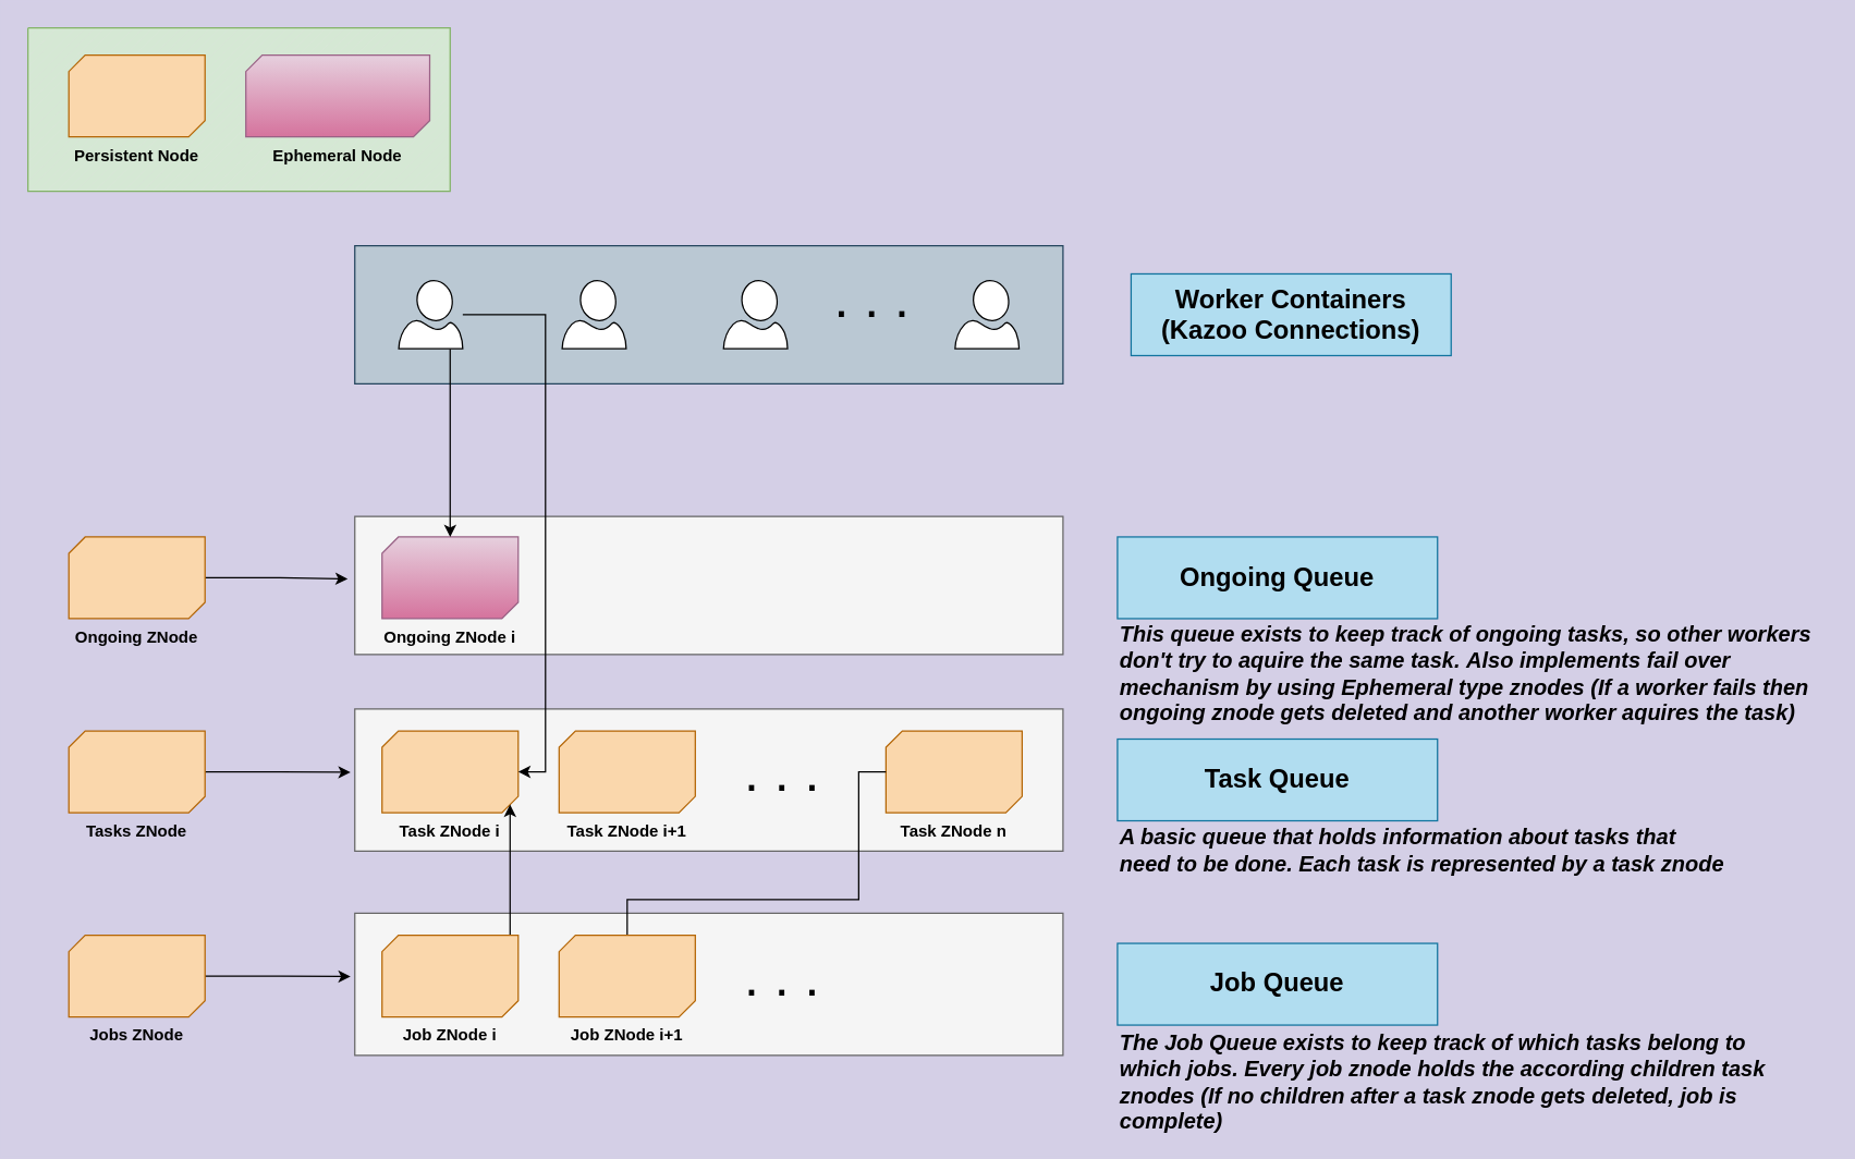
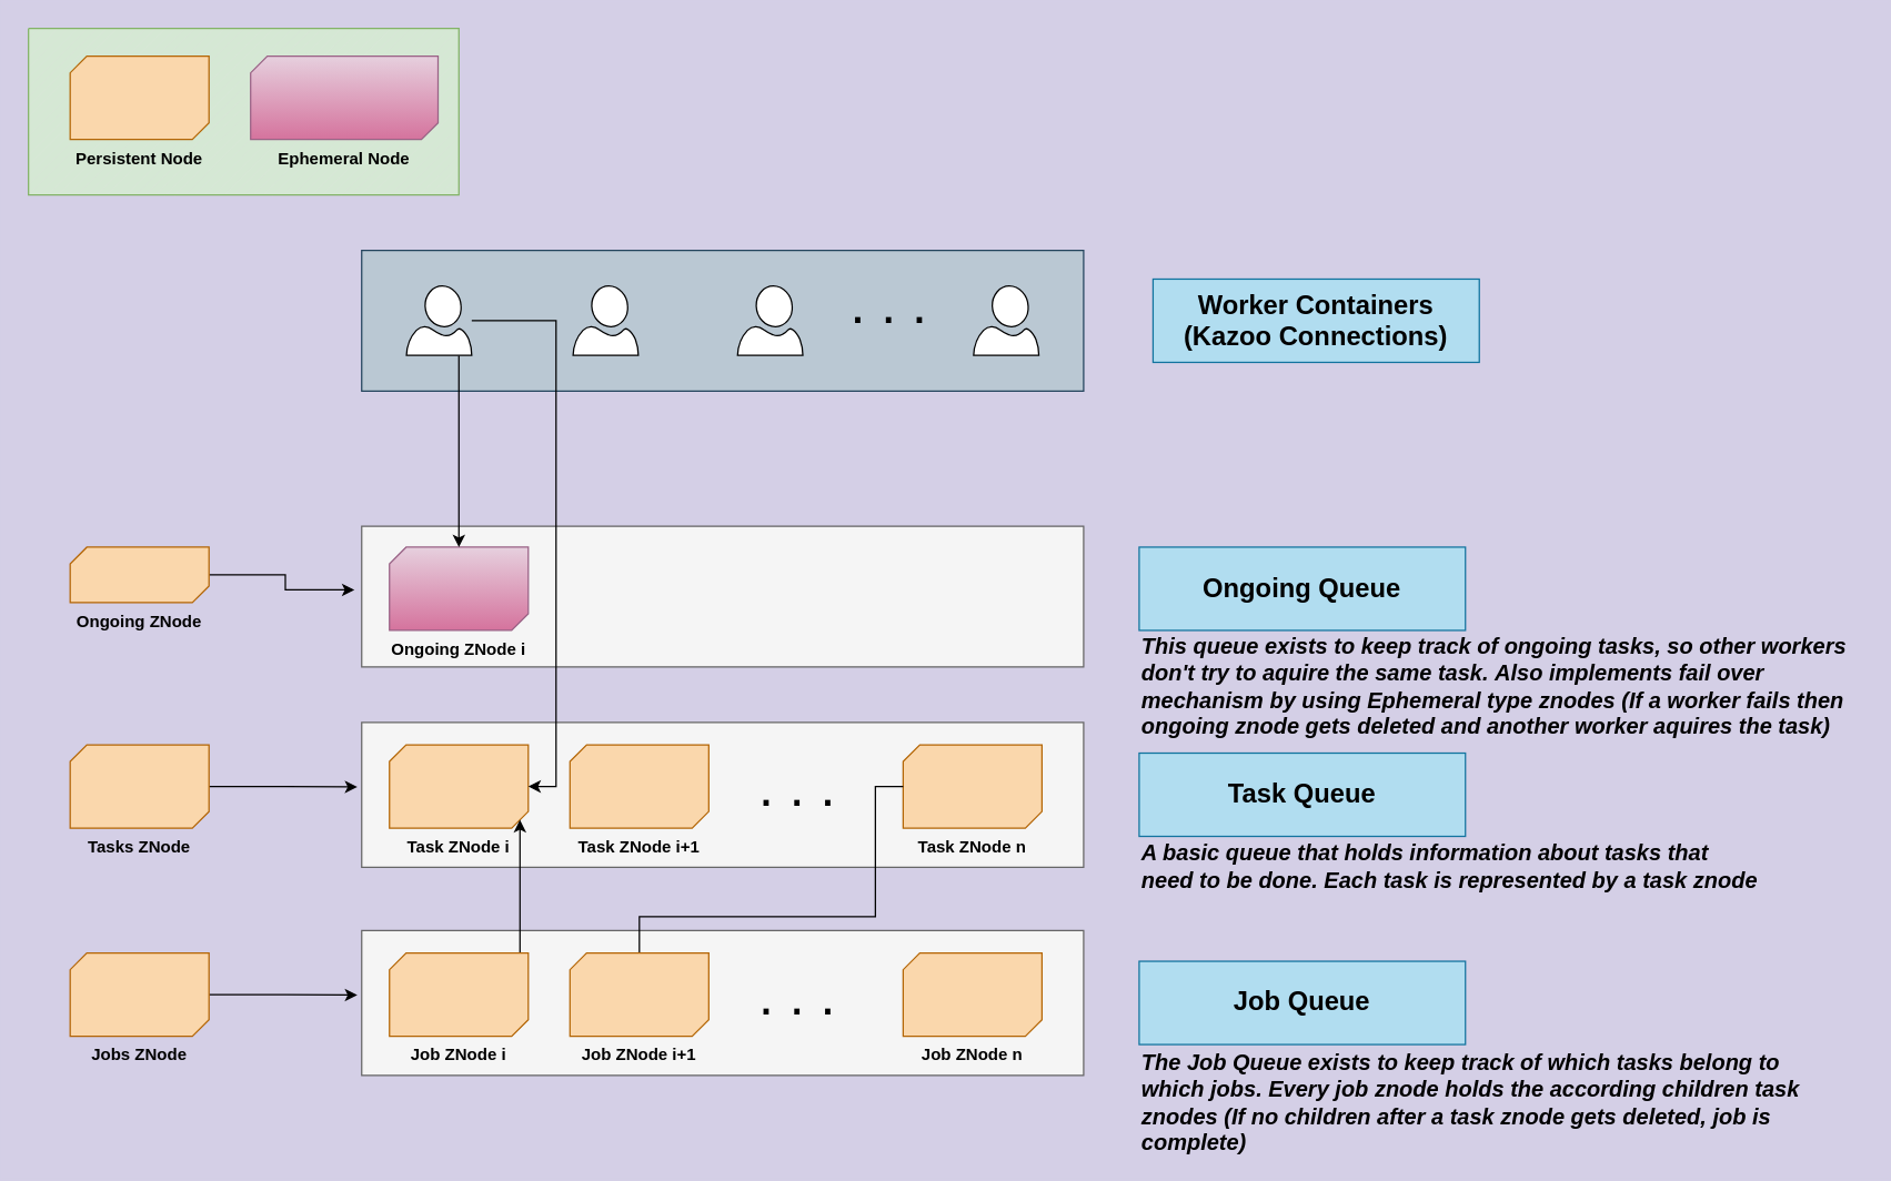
- <mxCell id="14" value="&lt;b&gt;Ongoing ZNode&lt;/b&gt;" style="verticalLabelPosition=bottom;verticalAlign=top;html=1;shape=mxgraph.basic.diag_snip_rect;dx=6;whiteSpace=wrap;fillColor=#fad7ac;strokeColor=#b46504;" parent="1" vertex="1"><mxGeometry x="50" y="393.76" width="100" height="60" as="geometry" /></mxCell>
+ <mxCell id="14" value="&lt;b&gt;Ongoing ZNode&lt;/b&gt;" style="verticalLabelPosition=bottom;verticalAlign=top;html=1;shape=mxgraph.basic.diag_snip_rect;dx=6;whiteSpace=wrap;fillColor=#fad7ac;strokeColor=#b46504;" parent="1" vertex="1"><mxGeometry x="50" y="393.76" width="100" height="40" as="geometry" /></mxCell>
+ <mxCell id="33" value="&lt;b&gt;Job ZNode n&lt;/b&gt;" style="verticalLabelPosition=bottom;verticalAlign=top;html=1;shape=mxgraph.basic.diag_snip_rect;dx=6;whiteSpace=wrap;fillColor=#fad7ac;strokeColor=#b46504;" vertex="1" parent="1"><mxGeometry x="650" y="686.25" width="100" height="60" as="geometry" /></mxCell>
